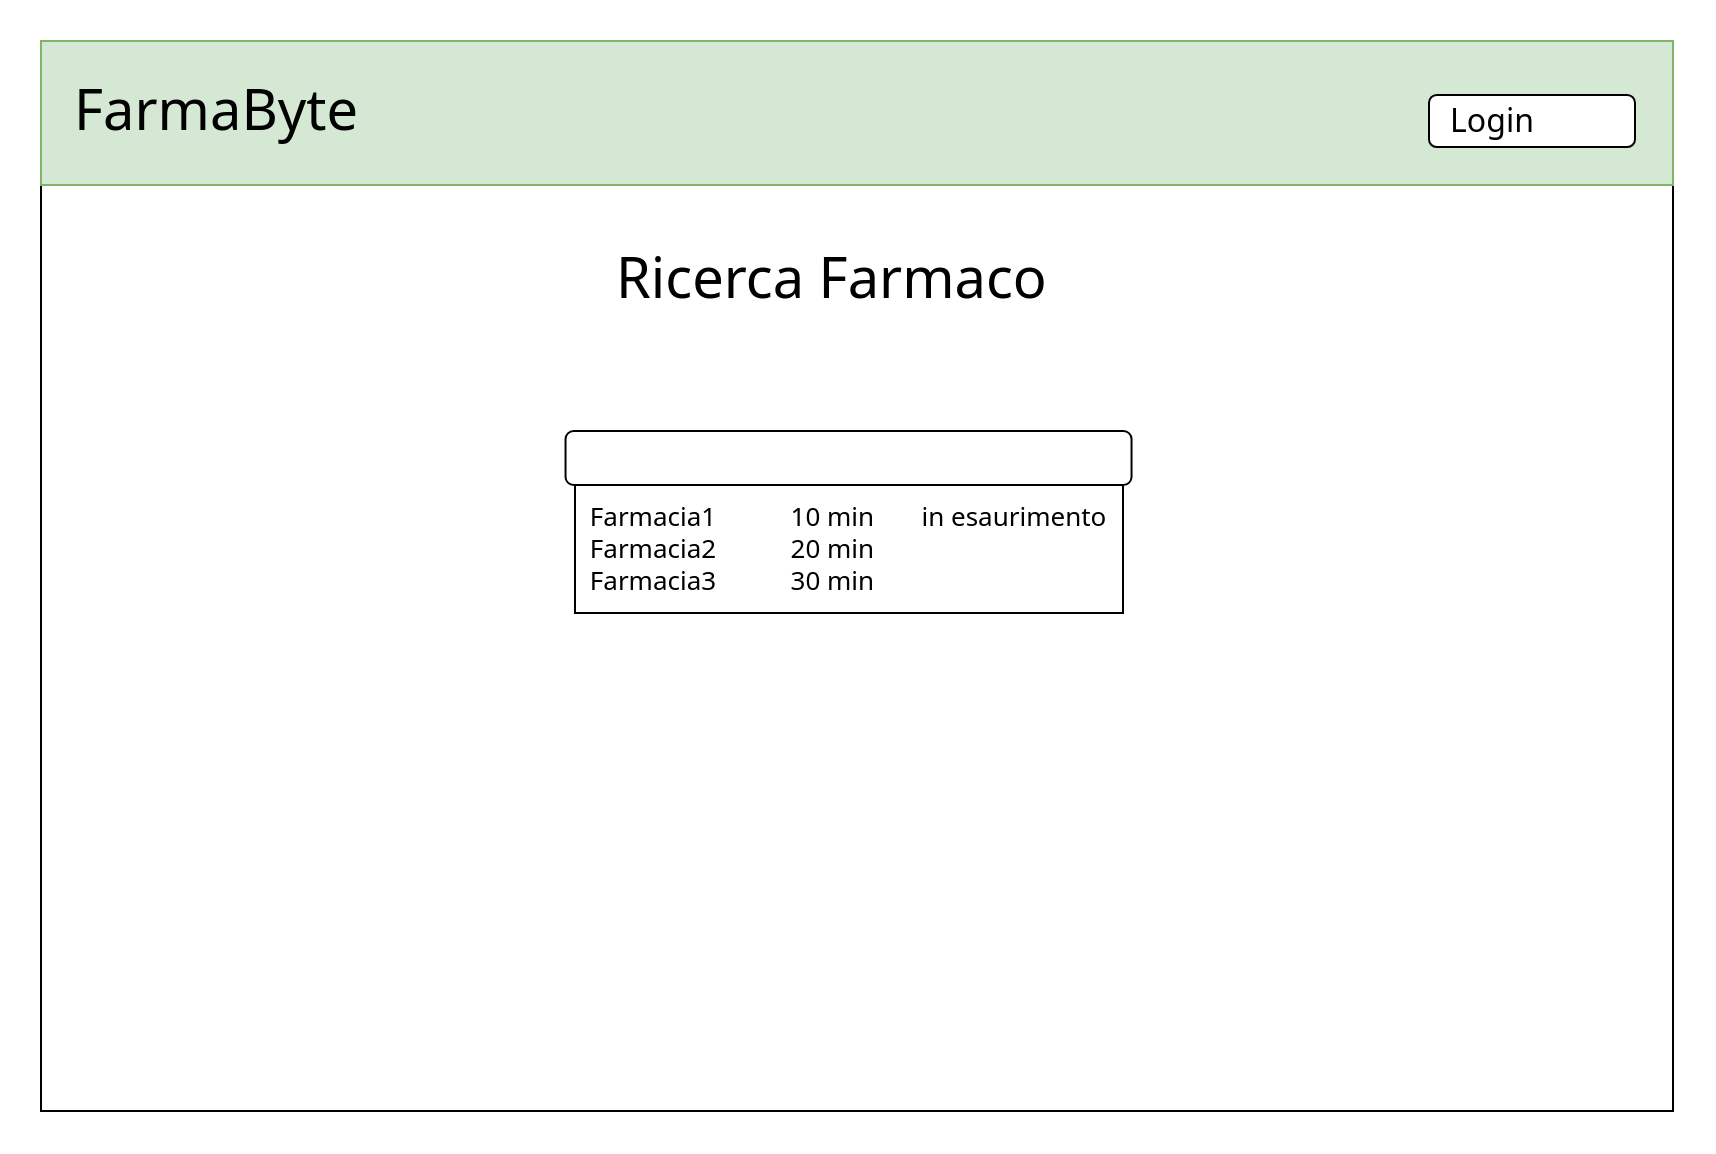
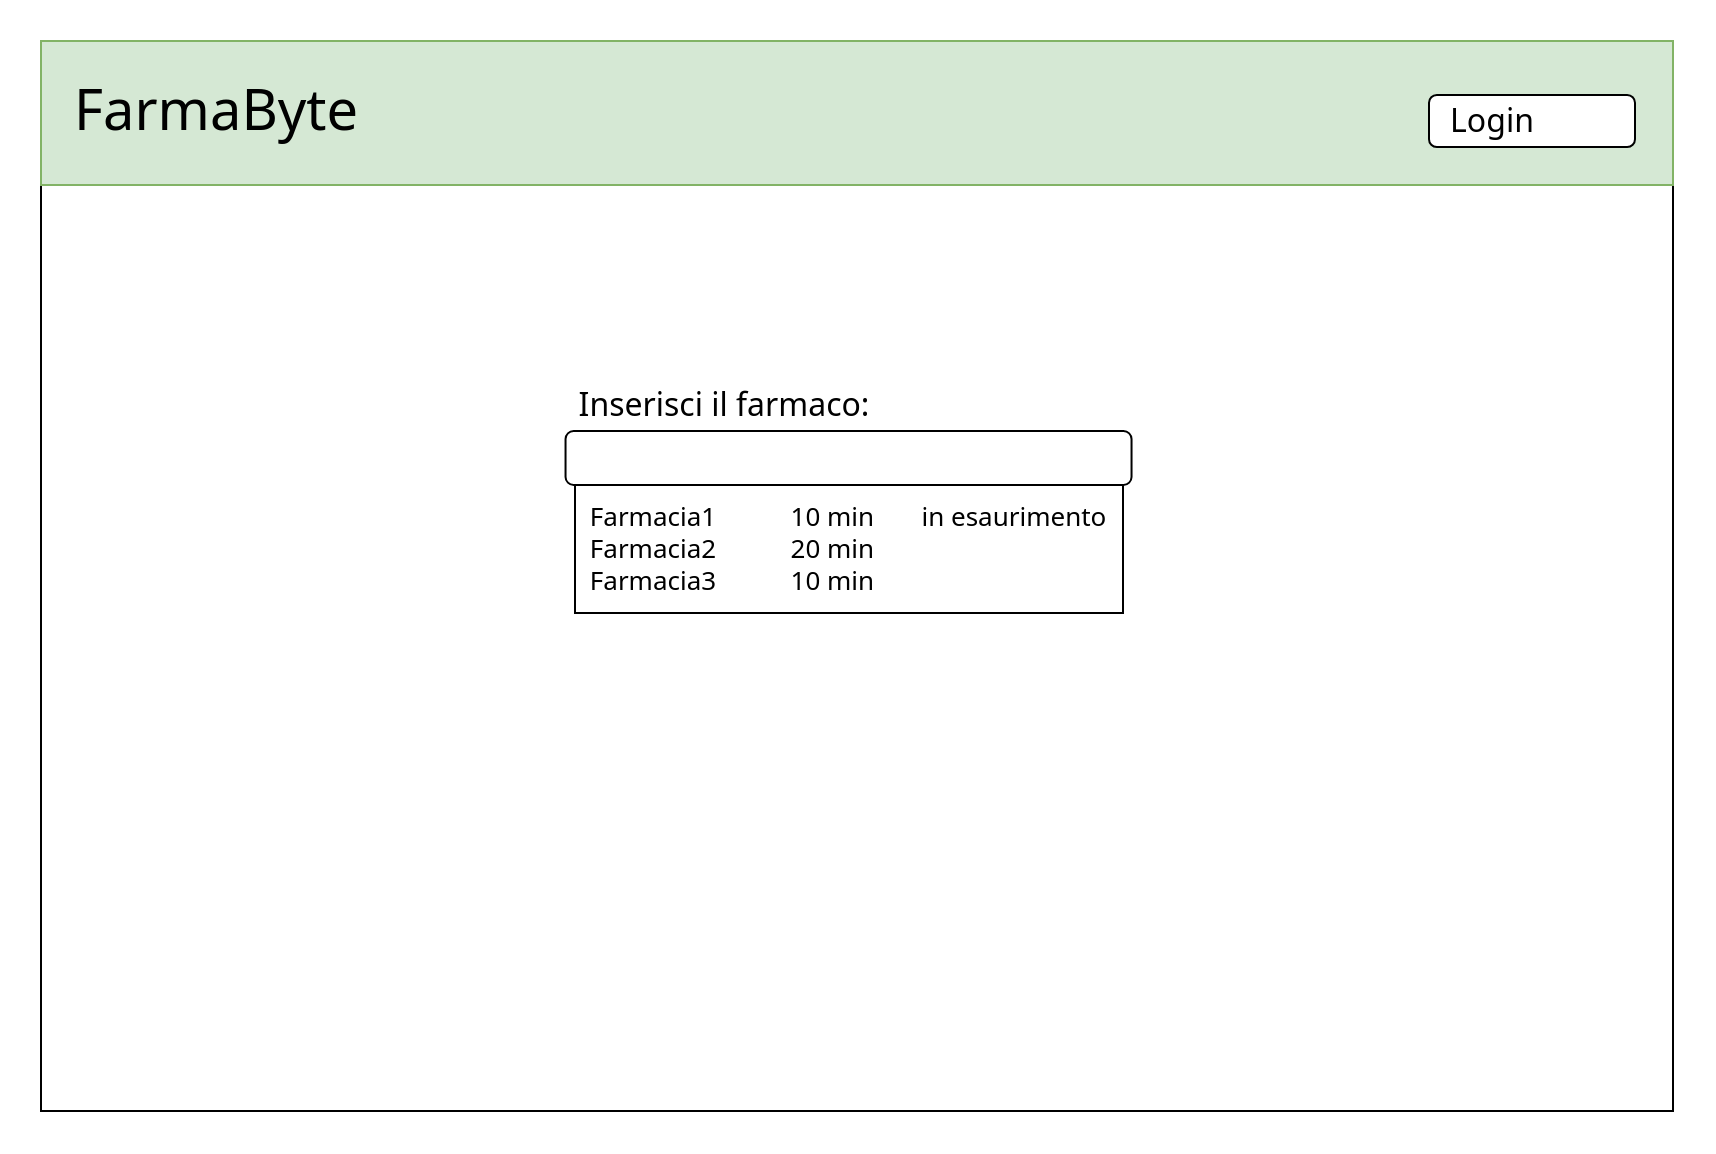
- <mxCell id="6" value="Ricerca Farmaco" style="text;strokeColor=none;fillColor=none;align=left;verticalAlign=top;spacingLeft=4;spacingRight=4;overflow=hidden;rotatable=0;points=[[0,0.5],[1,0.5]];portConstraint=eastwest;fontSize=28;fontFamily=Noto Sans;" parent="1" vertex="1"><mxGeometry x="302" y="115" width="252" height="71" as="geometry" /></mxCell>
+ <mxCell id="8" value="Inserisci il farmaco:" style="text;html=1;strokeColor=none;fillColor=none;align=center;verticalAlign=middle;whiteSpace=wrap;rounded=0;fontFamily=Noto Sans;fontSize=16;" parent="1" vertex="1"><mxGeometry x="225" y="192" width="274" height="20" as="geometry" /></mxCell>
- <mxCell id="11" value="Farmacia1           10 min       in esaurimento&#10;Farmacia2           20 min    &#10;Farmacia3           30 min" style="text;strokeColor=none;fillColor=none;align=left;verticalAlign=top;spacingLeft=4;spacingRight=4;overflow=hidden;rotatable=0;points=[[0,0.5],[1,0.5]];portConstraint=eastwest;fontFamily=Noto Sans;fontSize=13;" parent="1" vertex="1"><mxGeometry x="288.9" y="244" width="269.73" height="163" as="geometry" /></mxCell>
+ <mxCell id="11" value="Farmacia1           10 min       in esaurimento&#10;Farmacia2           20 min    &#10;Farmacia3           10 min" style="text;strokeColor=none;fillColor=none;align=left;verticalAlign=top;spacingLeft=4;spacingRight=4;overflow=hidden;rotatable=0;points=[[0,0.5],[1,0.5]];portConstraint=eastwest;fontFamily=Noto Sans;fontSize=13;" parent="1" vertex="1"><mxGeometry x="288.9" y="244" width="269.73" height="163" as="geometry" /></mxCell>
